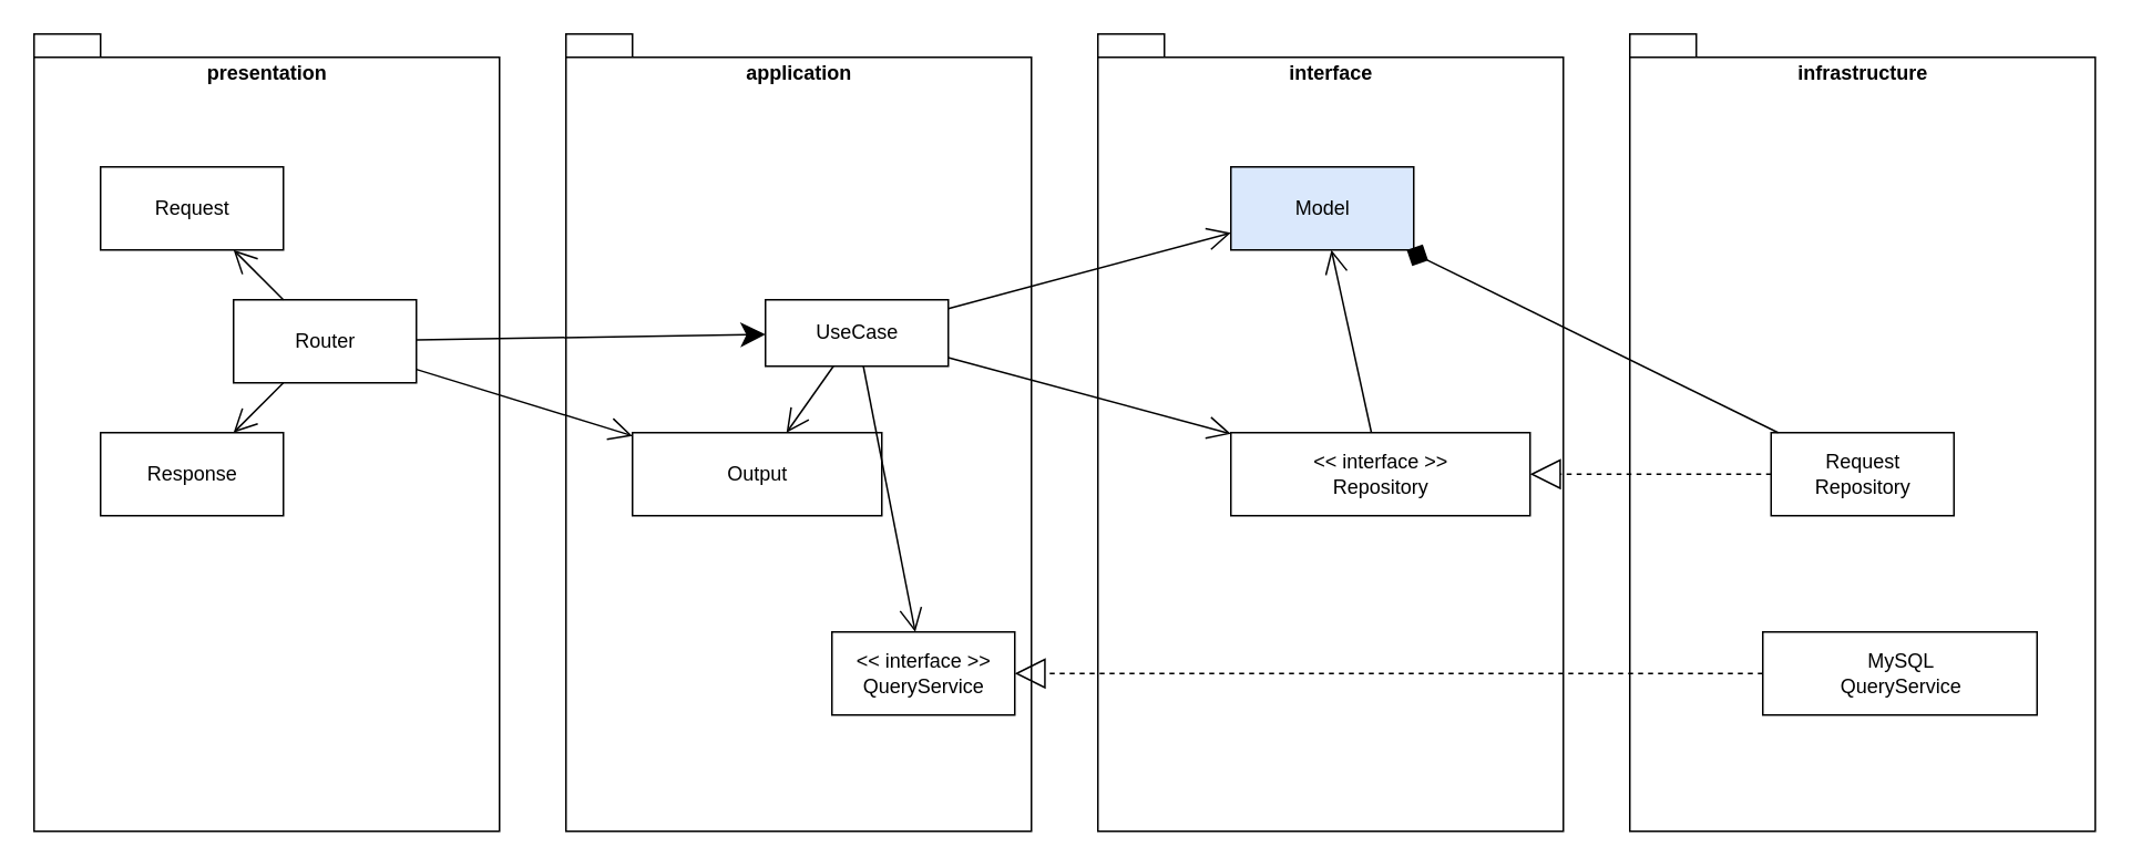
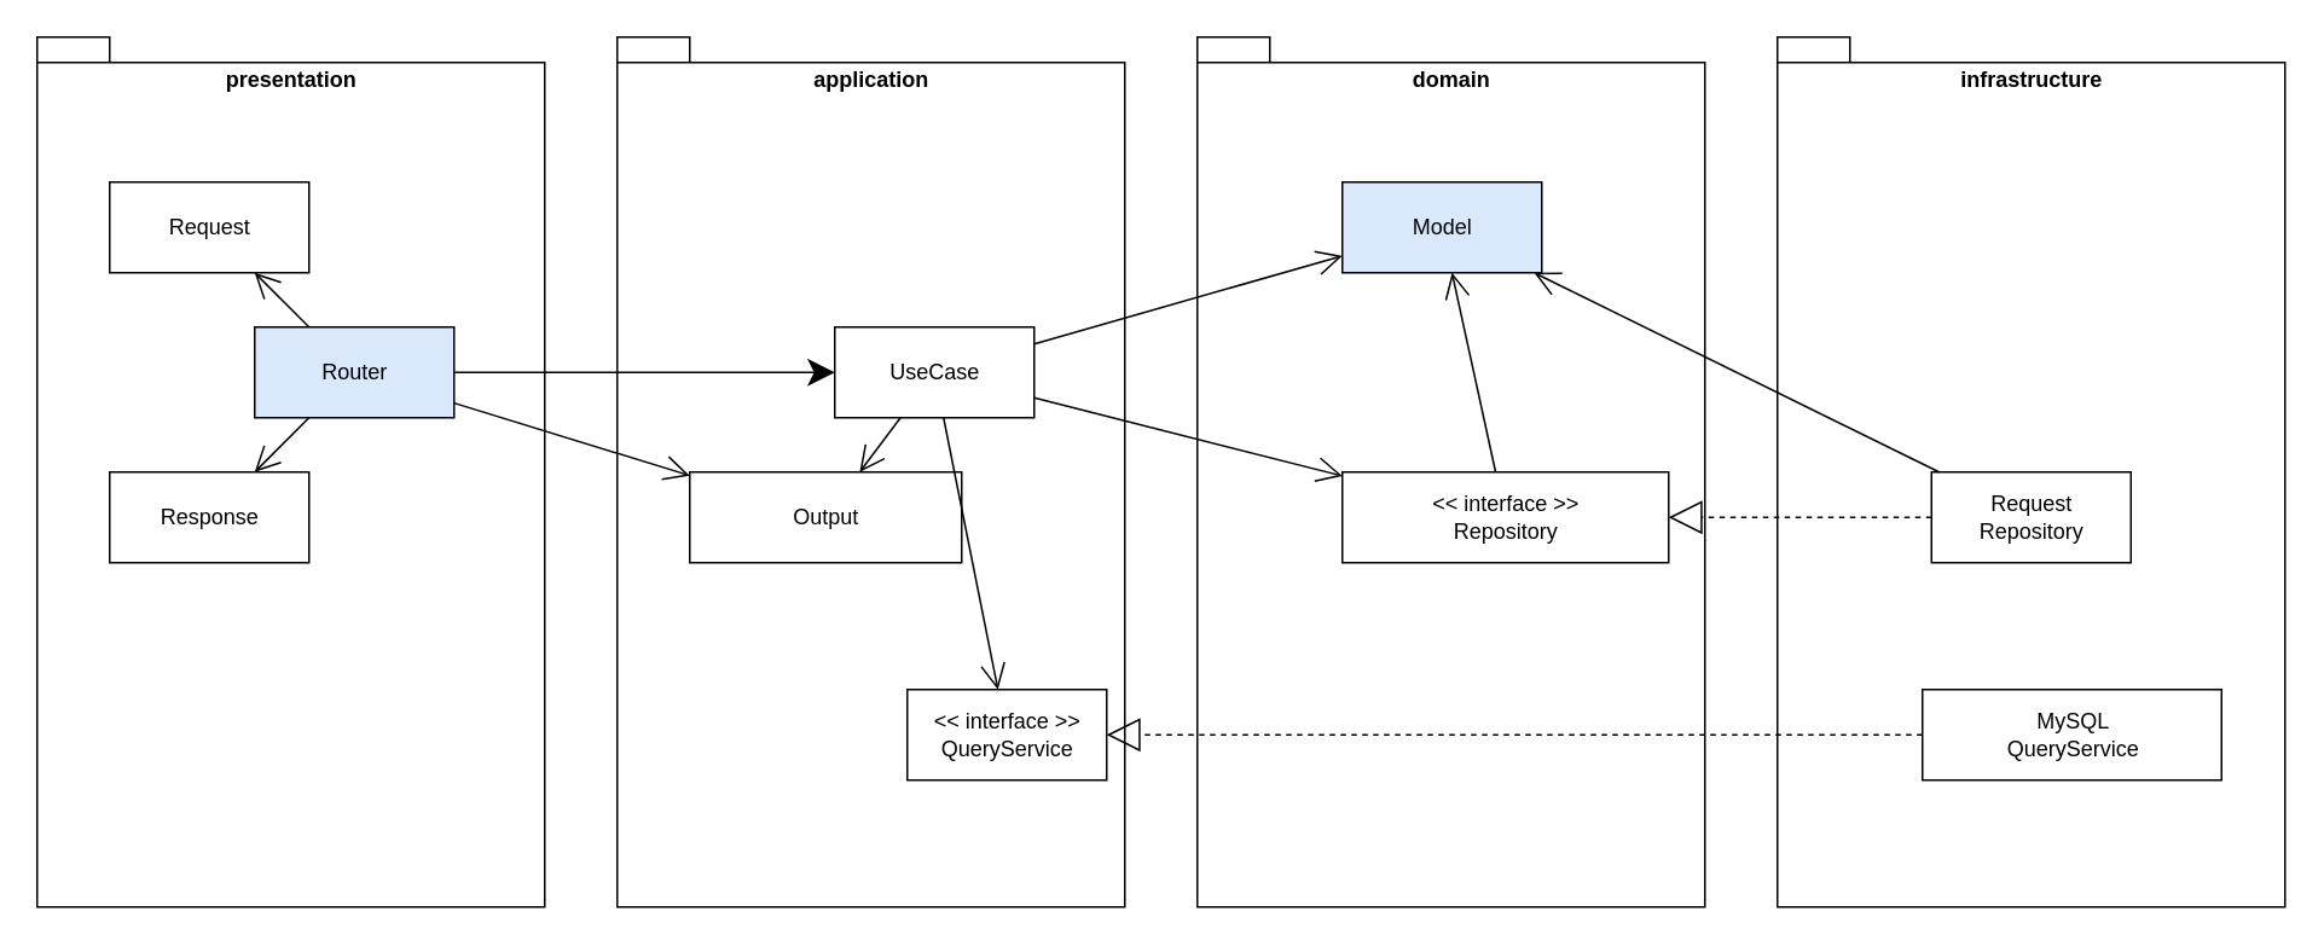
- <mxCell id="2" value="interface" style="shape=folder;fontStyle=1;spacingTop=10;tabWidth=40;tabHeight=14;tabPosition=left;html=1;verticalAlign=top;fillColor=none;" parent="1" vertex="1"><mxGeometry x="660" y="20" width="280" height="480" as="geometry" /></mxCell>
+ <mxCell id="2" value="domain" style="shape=folder;fontStyle=1;spacingTop=10;tabWidth=40;tabHeight=14;tabPosition=left;html=1;verticalAlign=top;fillColor=none;" parent="1" vertex="1"><mxGeometry x="660" y="20" width="280" height="480" as="geometry" /></mxCell>
- <mxCell id="23" value="" style="endArrow=diamond;endFill=1;endSize=12;html=1;" parent="1" source="19" target="17" edge="1"><mxGeometry width="160" relative="1" as="geometry"><mxPoint x="805" y="270" as="sourcePoint" /><mxPoint x="805" y="160" as="targetPoint" /></mxGeometry></mxCell>
+ <mxCell id="23" value="" style="endArrow=open;endFill=1;endSize=12;html=1;" parent="1" source="19" target="17" edge="1"><mxGeometry width="160" relative="1" as="geometry"><mxPoint x="805" y="270" as="sourcePoint" /><mxPoint x="805" y="160" as="targetPoint" /></mxGeometry></mxCell>
- <mxCell id="9" value="UseCase" style="html=1;" parent="1" vertex="1"><mxGeometry x="460" y="180" width="110" height="40" as="geometry" /></mxCell>
+ <mxCell id="9" value="UseCase" style="html=1;" parent="1" vertex="1"><mxGeometry x="460" y="180" width="110" height="50" as="geometry" /></mxCell>
- <mxCell id="6" value="Router" style="html=1;" parent="1" vertex="1"><mxGeometry x="140" y="180" width="110" height="50" as="geometry" /></mxCell>
+ <mxCell id="6" value="Router" style="html=1;fillColor=#dae8fc;" parent="1" vertex="1"><mxGeometry x="140" y="180" width="110" height="50" as="geometry" /></mxCell>
